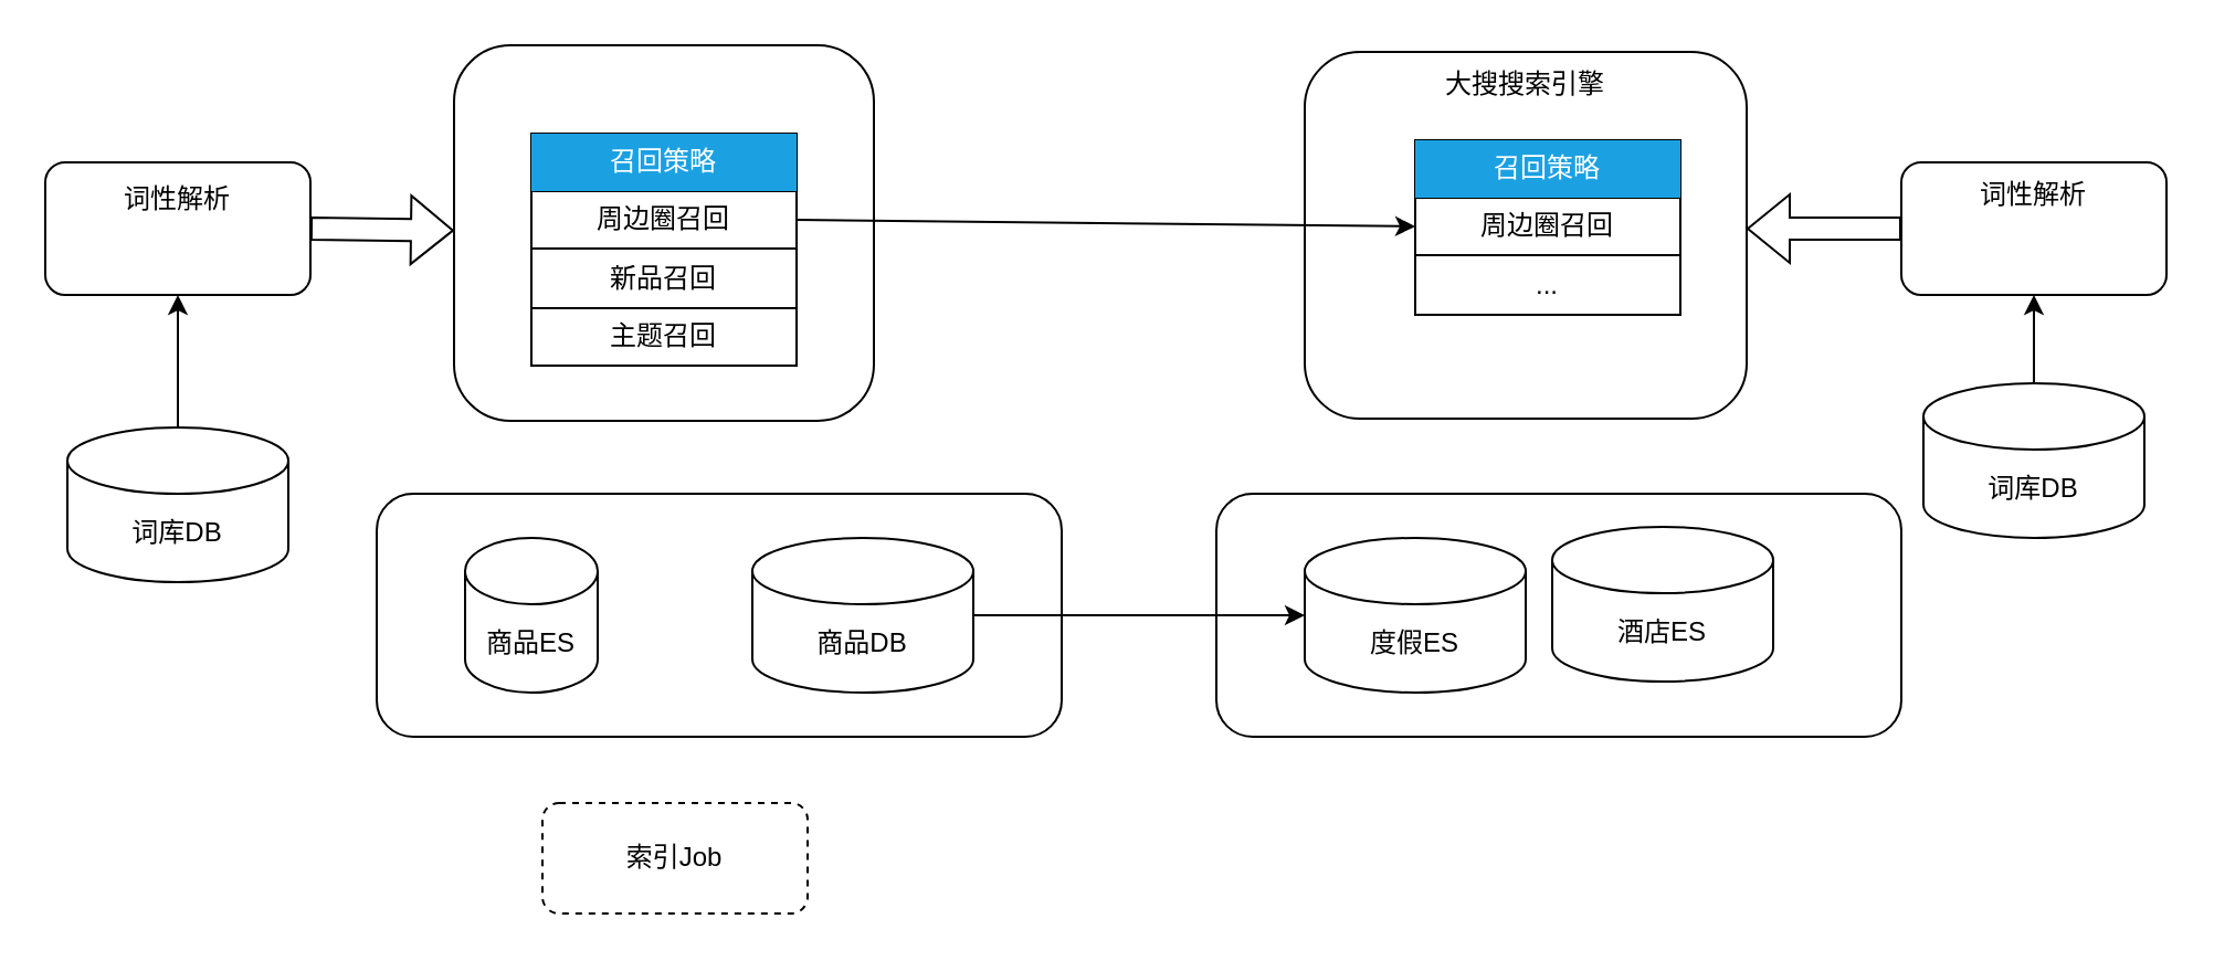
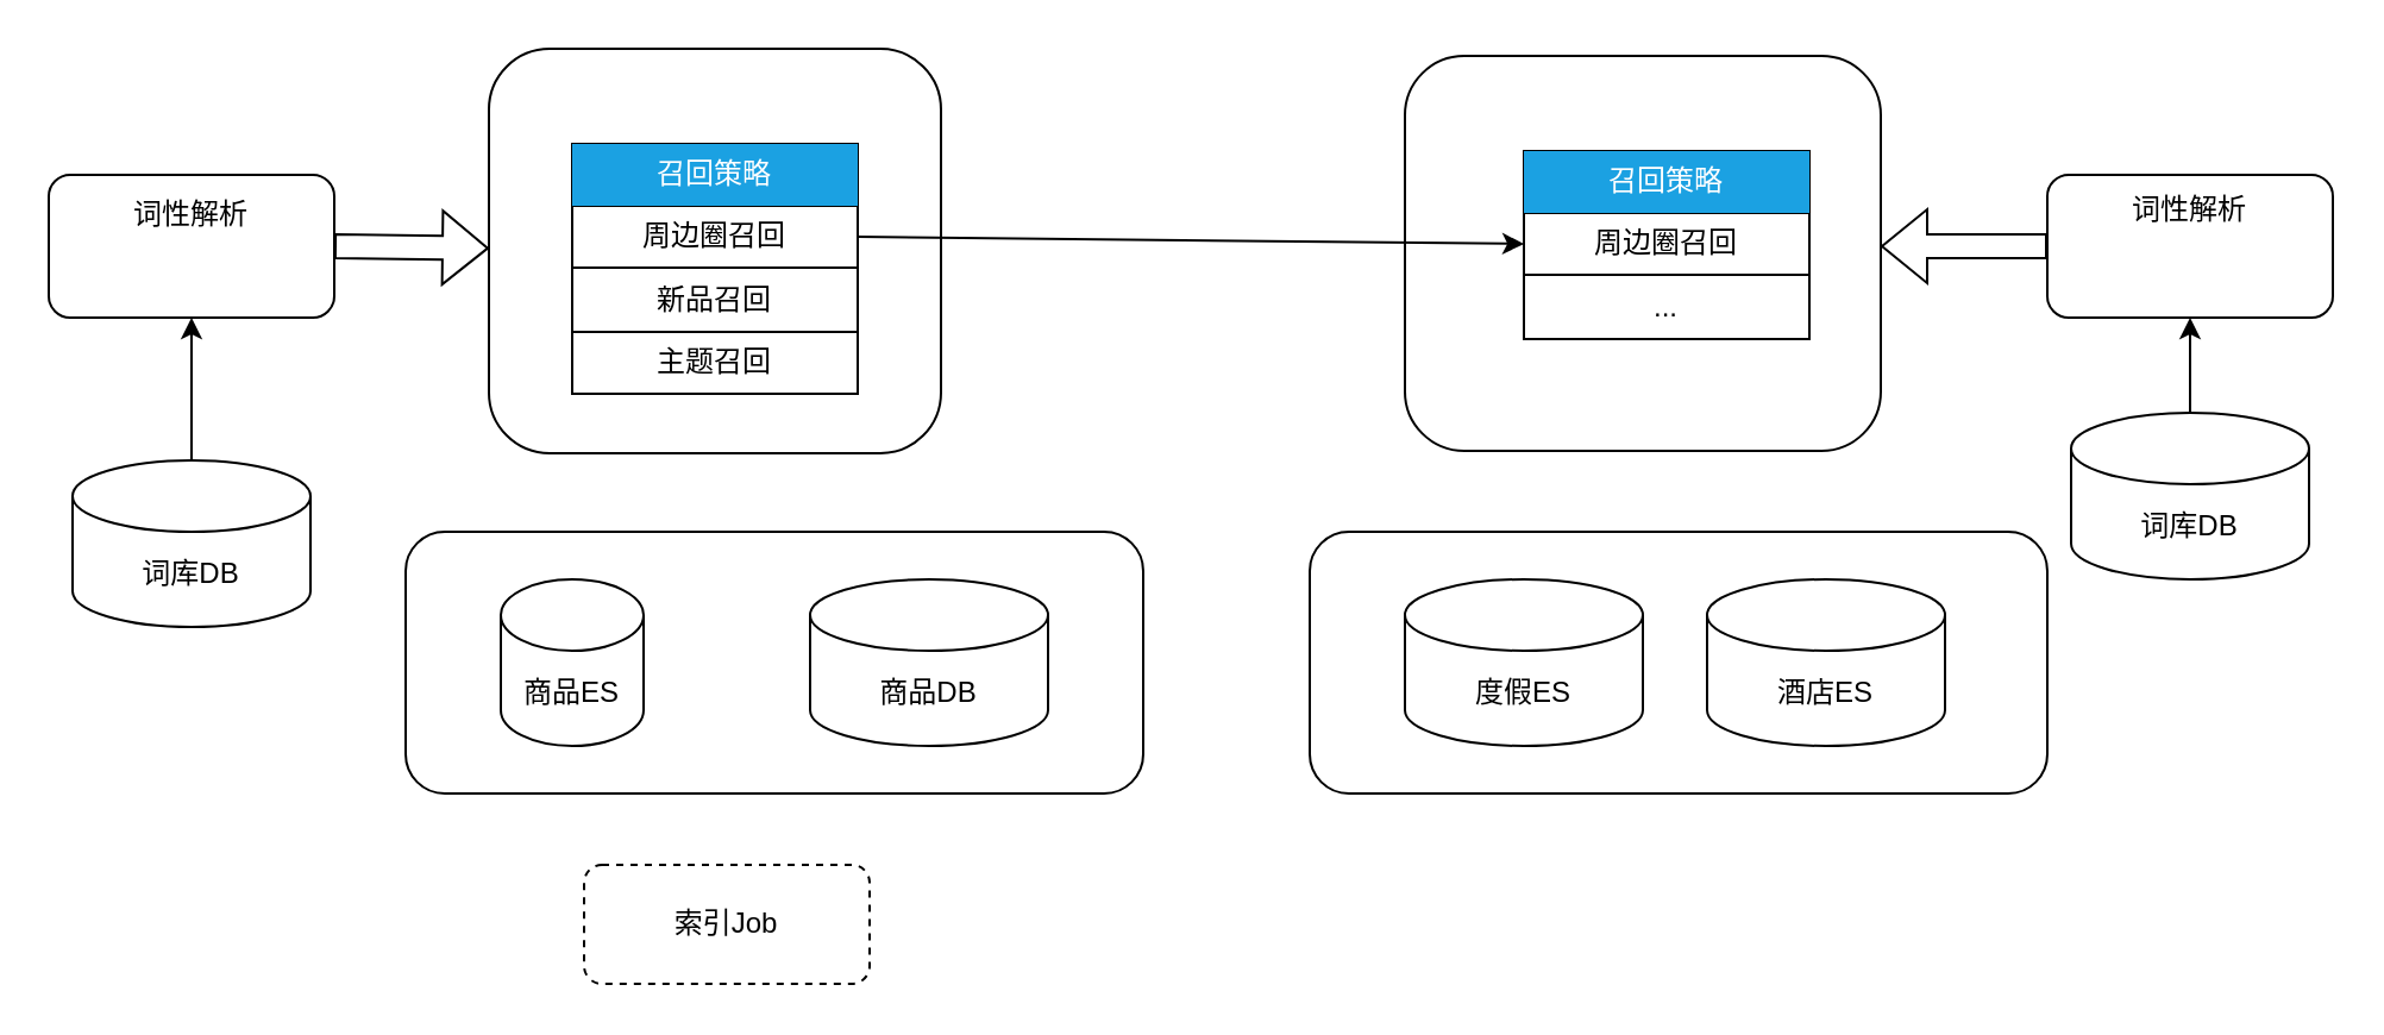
- <mxCell id="10" value="大搜搜索引擎" style="text;html=1;align=center;verticalAlign=middle;whiteSpace=wrap;rounded=0;" vertex="1" parent="1"><mxGeometry x="650" y="23" width="80" height="30" as="geometry" /></mxCell>
- <mxCell id="38" value="酒店ES" style="shape=cylinder3;whiteSpace=wrap;html=1;boundedLbl=1;backgroundOutline=1;size=15;" vertex="1" parent="1"><mxGeometry x="702" y="238" width="100" height="70" as="geometry" /></mxCell>
+ <mxCell id="38" value="酒店ES" style="shape=cylinder3;whiteSpace=wrap;html=1;boundedLbl=1;backgroundOutline=1;size=15;" vertex="1" parent="1"><mxGeometry x="717" y="243" width="100" height="70" as="geometry" /></mxCell>
- <mxCell id="39" value="" style="endArrow=classic;html=1;rounded=0;exitX=1;exitY=0.5;exitDx=0;exitDy=0;exitPerimeter=0;entryX=0;entryY=0.5;entryDx=0;entryDy=0;entryPerimeter=0;" edge="1" parent="1" source="9" target="37"><mxGeometry width="50" height="50" relative="1" as="geometry"><mxPoint x="500" y="313" as="sourcePoint" /><mxPoint x="550" y="263" as="targetPoint" /></mxGeometry></mxCell>
